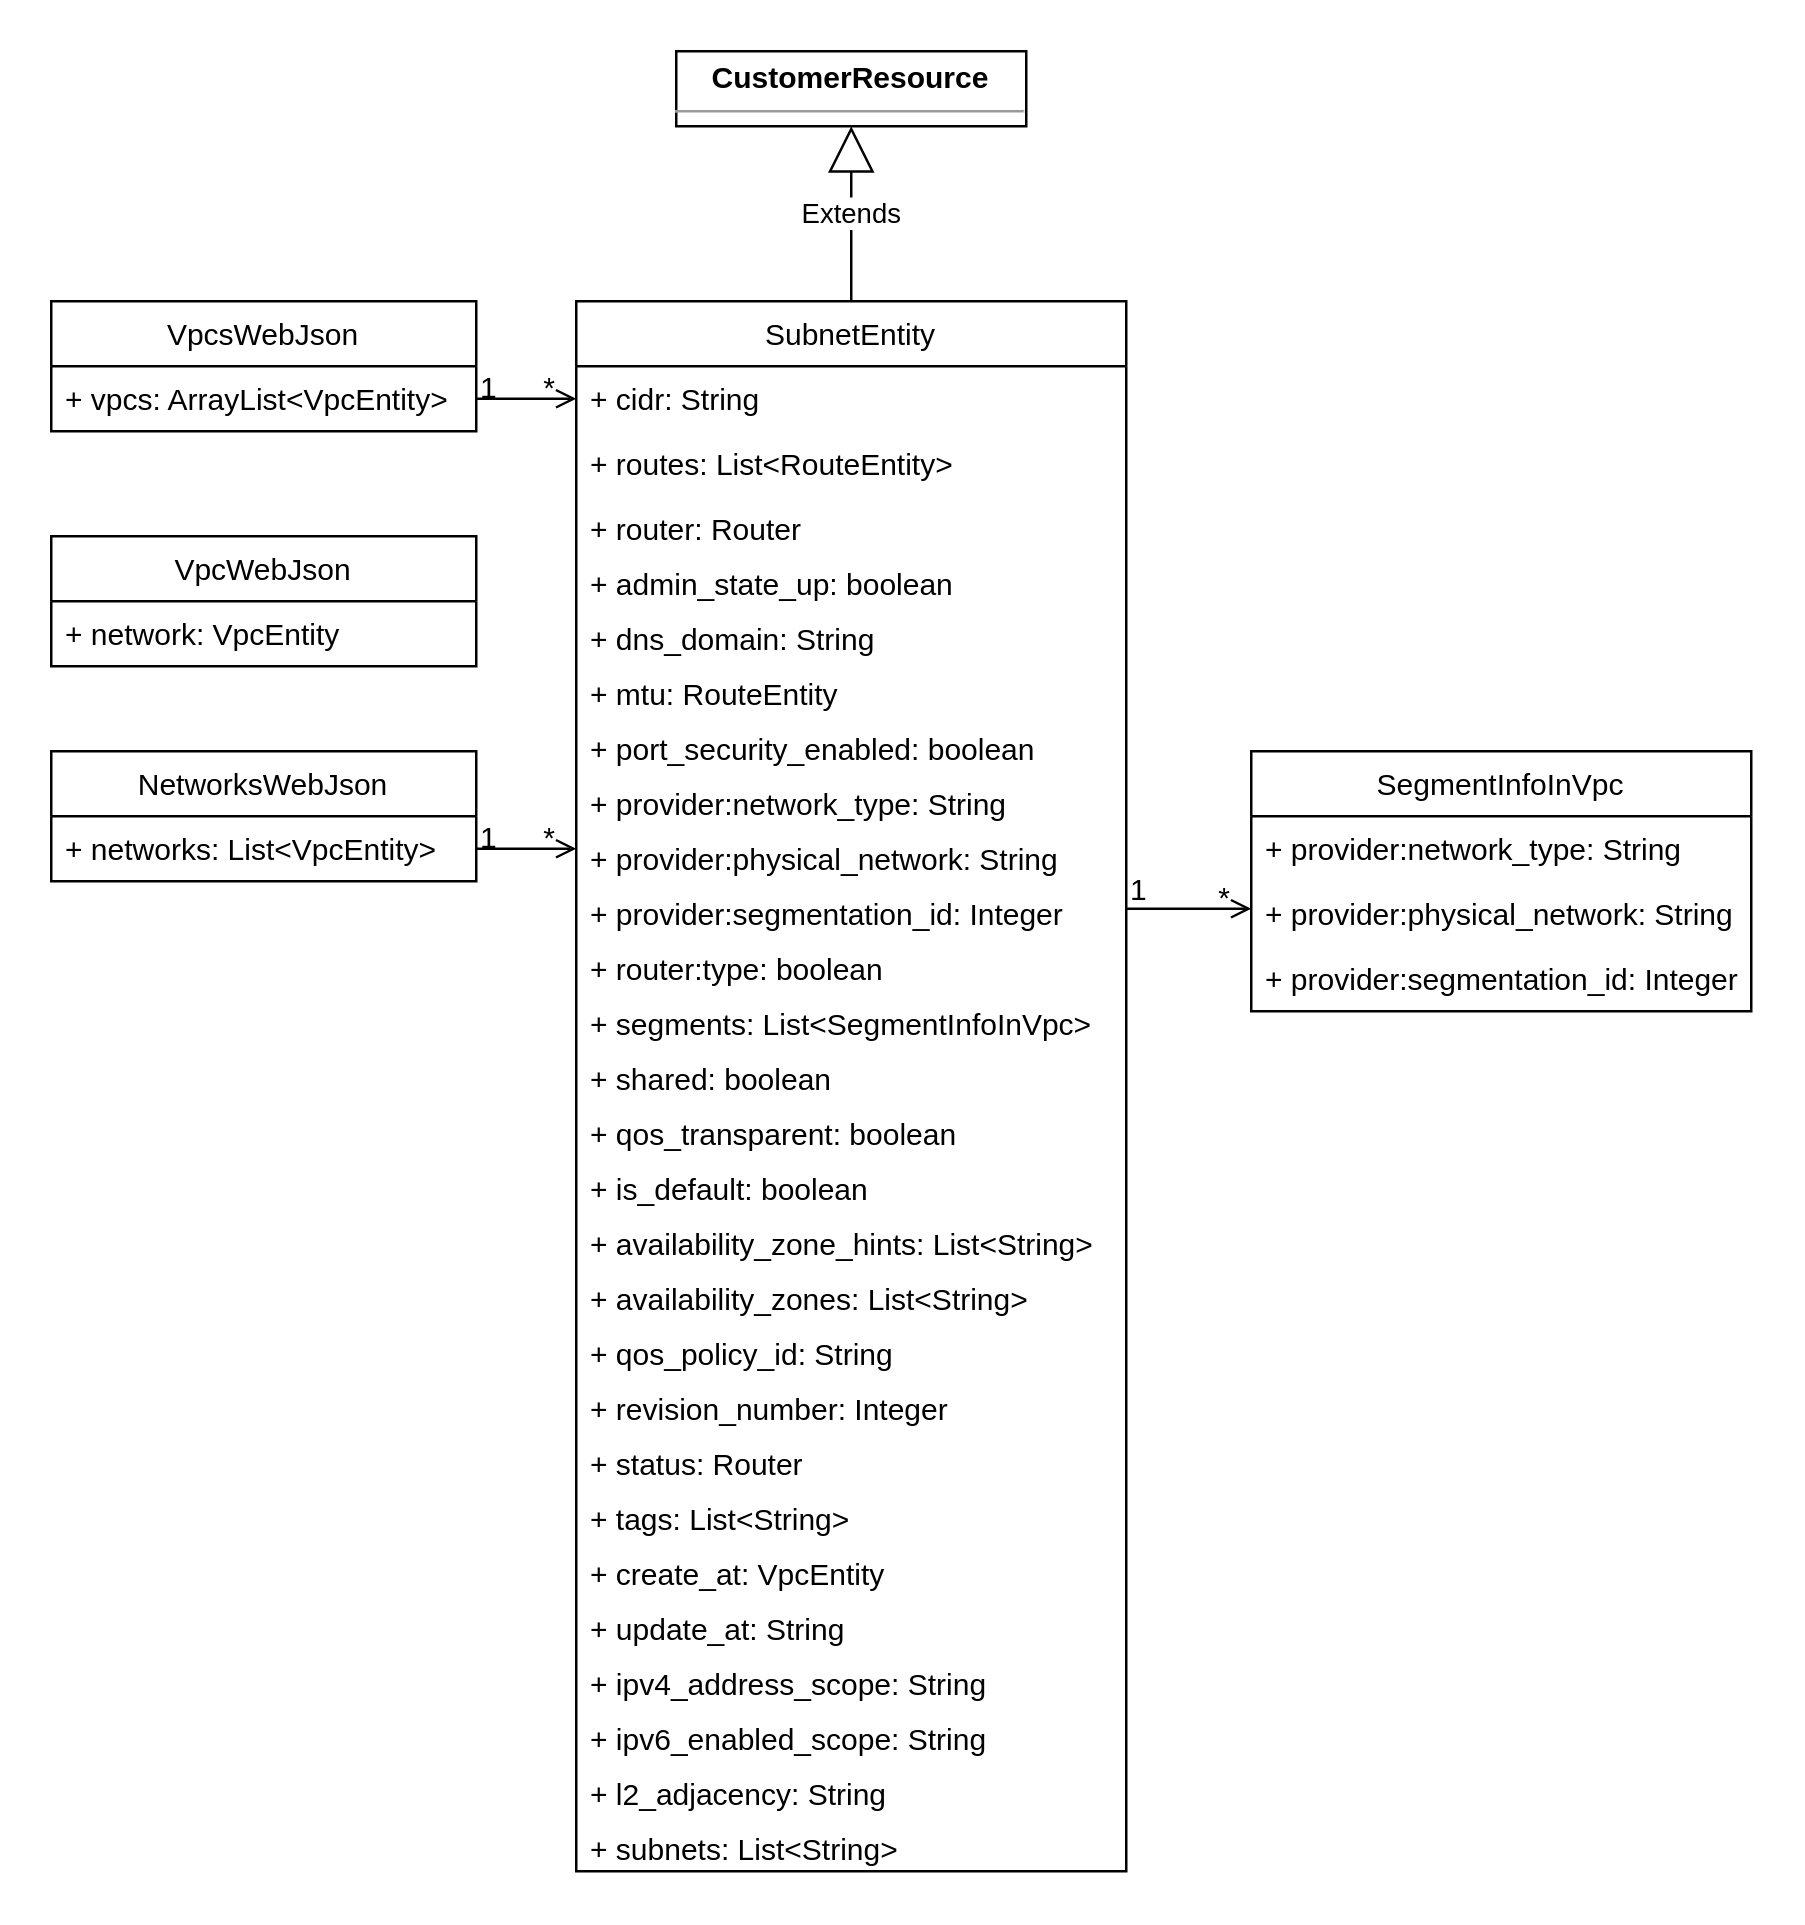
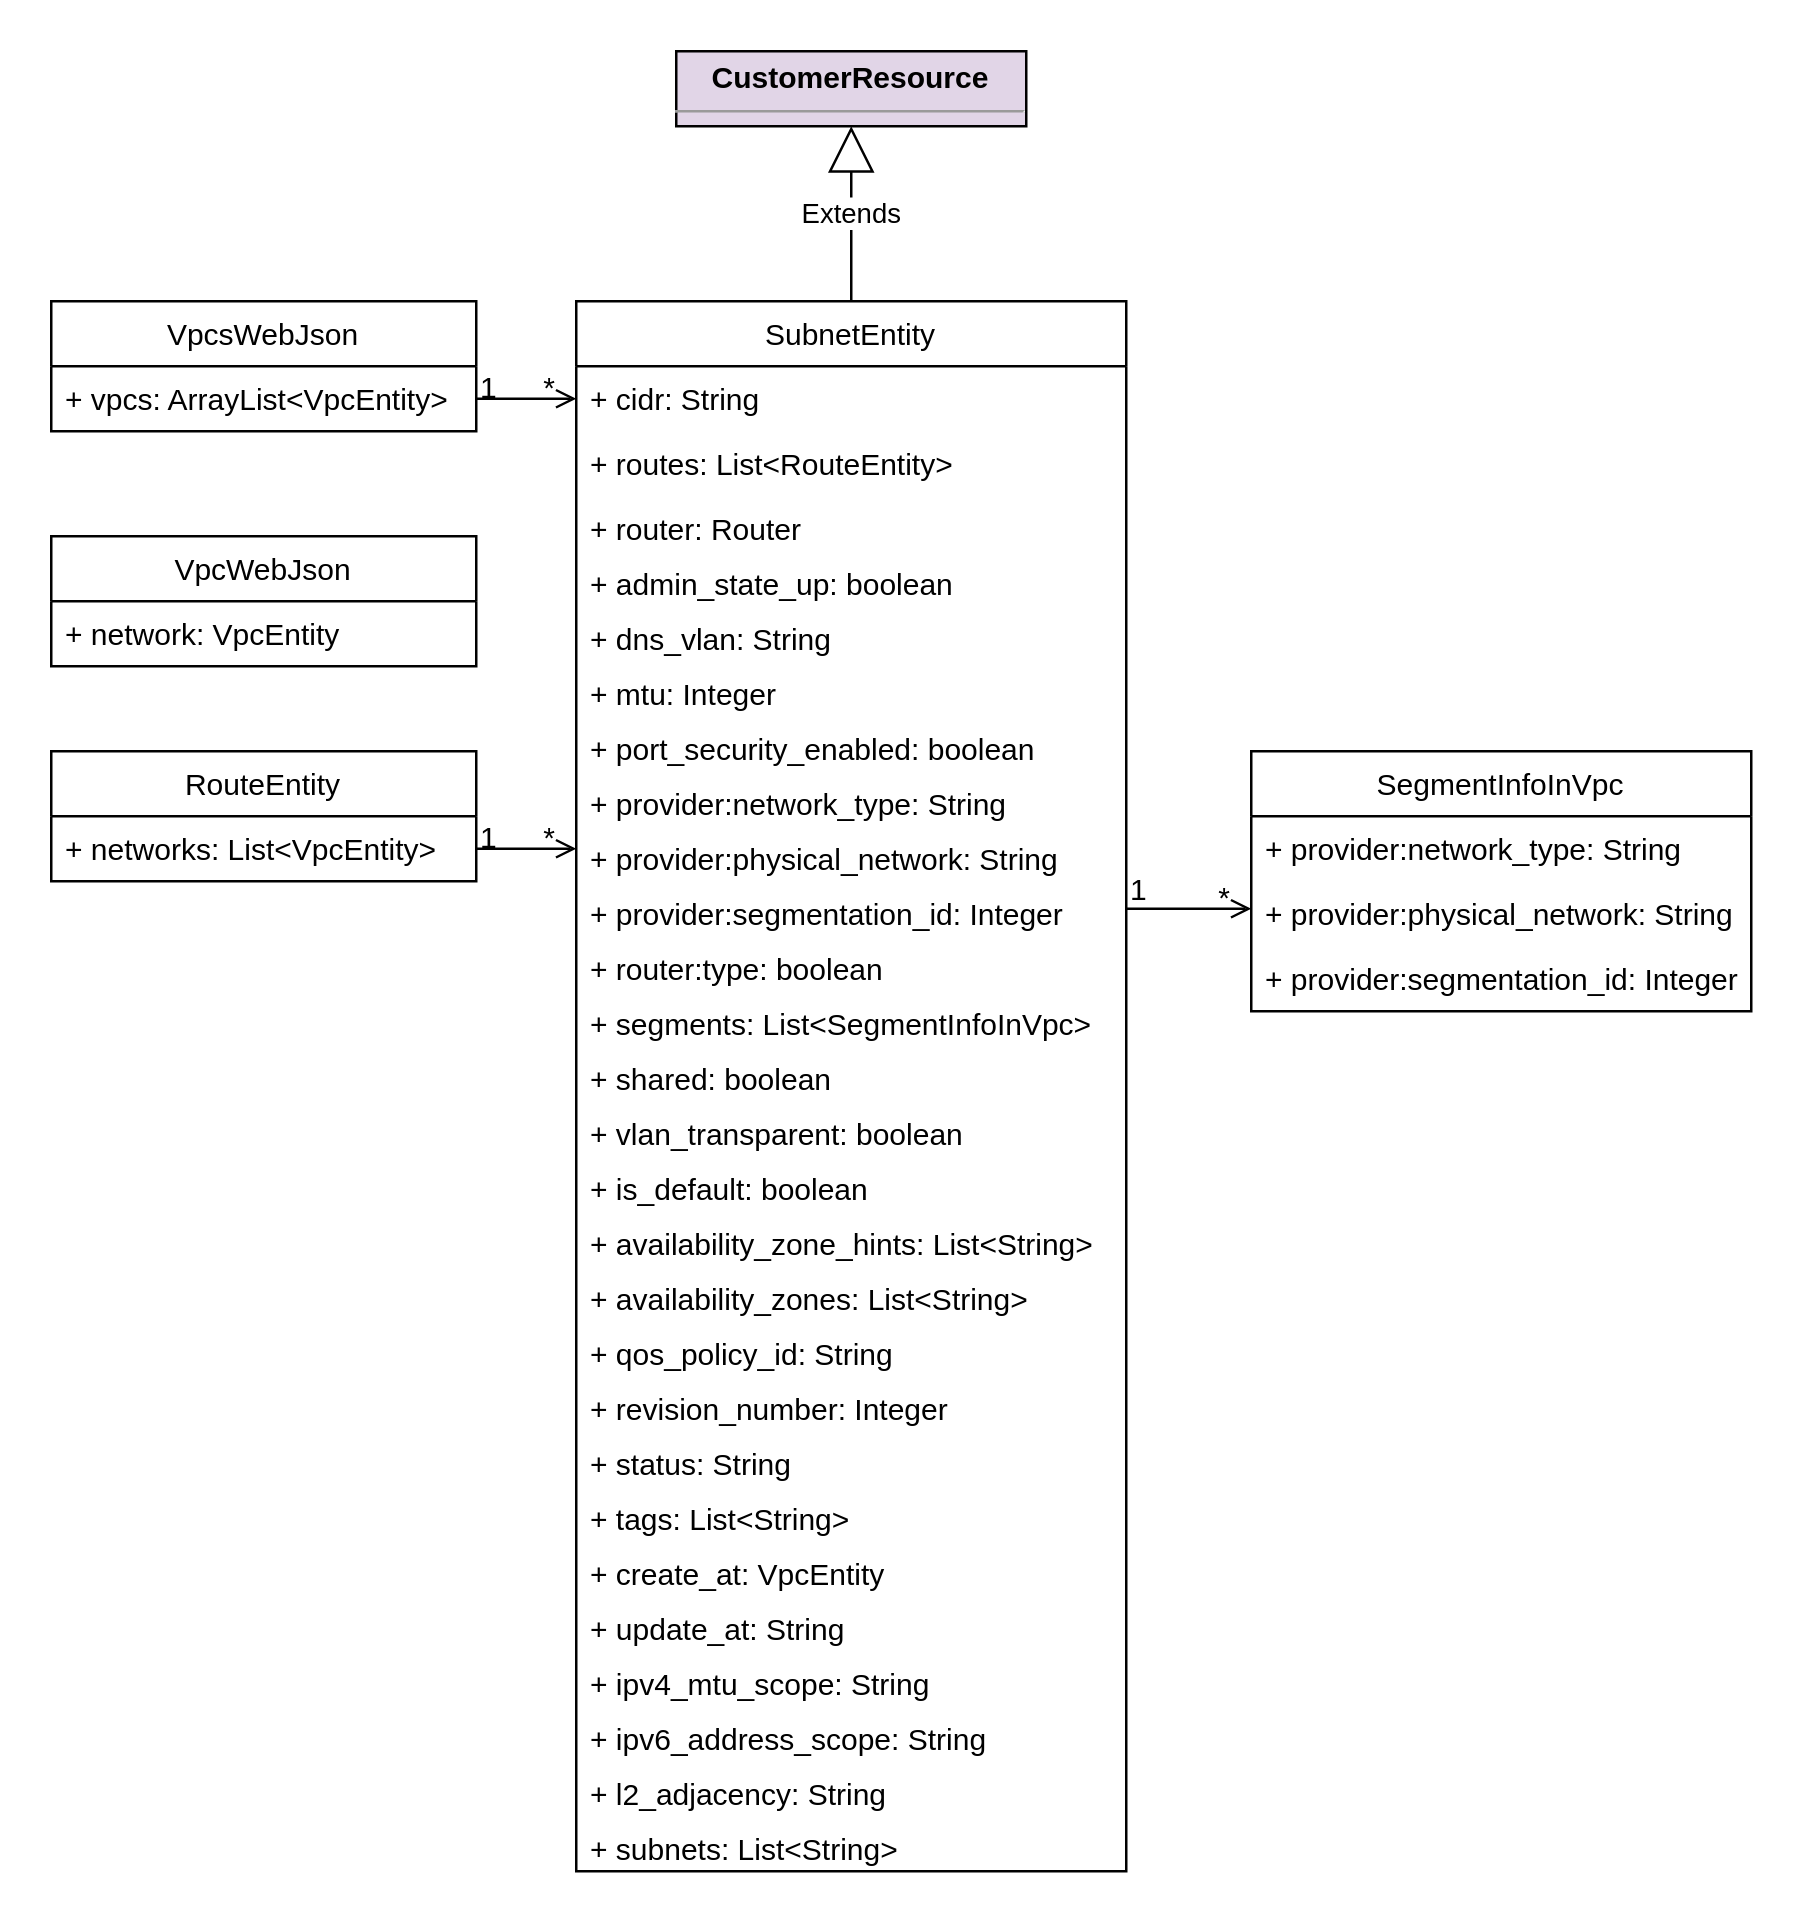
- <mxCell id="45" value="&lt;p style=&quot;margin: 0px ; margin-top: 4px ; text-align: center&quot;&gt;&lt;b&gt;CustomerResource&lt;/b&gt;&lt;/p&gt;&lt;hr size=&quot;1&quot;&gt;&lt;div style=&quot;height: 2px&quot;&gt;&lt;/div&gt;" style="verticalAlign=top;align=left;overflow=fill;fontSize=12;fontFamily=Helvetica;html=1;" vertex="1" parent="1"><mxGeometry x="270" y="20" width="140" height="30" as="geometry" /></mxCell>
+ <mxCell id="45" value="&lt;p style=&quot;margin: 0px ; margin-top: 4px ; text-align: center&quot;&gt;&lt;b&gt;CustomerResource&lt;/b&gt;&lt;/p&gt;&lt;hr size=&quot;1&quot;&gt;&lt;div style=&quot;height: 2px&quot;&gt;&lt;/div&gt;" style="verticalAlign=top;align=left;overflow=fill;fontSize=12;fontFamily=Helvetica;html=1;fillColor=#e1d5e7;" vertex="1" parent="1"><mxGeometry x="270" y="20" width="140" height="30" as="geometry" /></mxCell>
- <mxCell id="7" value="+ dns_domain: String&#10;" style="text;strokeColor=none;fillColor=none;align=left;verticalAlign=top;spacingLeft=4;spacingRight=4;overflow=hidden;rotatable=0;points=[[0,0.5],[1,0.5]];portConstraint=eastwest;" vertex="1" parent="2"><mxGeometry y="122" width="220" height="22" as="geometry" /></mxCell>
+ <mxCell id="7" value="+ dns_vlan: String&#10;" style="text;strokeColor=none;fillColor=none;align=left;verticalAlign=top;spacingLeft=4;spacingRight=4;overflow=hidden;rotatable=0;points=[[0,0.5],[1,0.5]];portConstraint=eastwest;" vertex="1" parent="2"><mxGeometry y="122" width="220" height="22" as="geometry" /></mxCell>
- <mxCell id="8" value="+ mtu: RouteEntity&#10;" style="text;strokeColor=none;fillColor=none;align=left;verticalAlign=top;spacingLeft=4;spacingRight=4;overflow=hidden;rotatable=0;points=[[0,0.5],[1,0.5]];portConstraint=eastwest;" vertex="1" parent="2"><mxGeometry y="144" width="220" height="22" as="geometry" /></mxCell>
+ <mxCell id="8" value="+ mtu: Integer&#10;" style="text;strokeColor=none;fillColor=none;align=left;verticalAlign=top;spacingLeft=4;spacingRight=4;overflow=hidden;rotatable=0;points=[[0,0.5],[1,0.5]];portConstraint=eastwest;" vertex="1" parent="2"><mxGeometry y="144" width="220" height="22" as="geometry" /></mxCell>
- <mxCell id="46" value="NetworksWebJson" style="swimlane;fontStyle=0;childLayout=stackLayout;horizontal=1;startSize=26;fillColor=none;horizontalStack=0;resizeParent=1;resizeParentMax=0;resizeLast=0;collapsible=1;marginBottom=0;" vertex="1" parent="1"><mxGeometry x="20" y="300" width="170" height="52" as="geometry" /></mxCell>
+ <mxCell id="46" value="RouteEntity" style="swimlane;fontStyle=0;childLayout=stackLayout;horizontal=1;startSize=26;fillColor=none;horizontalStack=0;resizeParent=1;resizeParentMax=0;resizeLast=0;collapsible=1;marginBottom=0;" vertex="1" parent="1"><mxGeometry x="20" y="300" width="170" height="52" as="geometry" /></mxCell>
- <mxCell id="16" value="+ qos_transparent: boolean&#10;" style="text;strokeColor=none;fillColor=none;align=left;verticalAlign=top;spacingLeft=4;spacingRight=4;overflow=hidden;rotatable=0;points=[[0,0.5],[1,0.5]];portConstraint=eastwest;" vertex="1" parent="2"><mxGeometry y="320" width="220" height="22" as="geometry" /></mxCell>
+ <mxCell id="16" value="+ vlan_transparent: boolean&#10;" style="text;strokeColor=none;fillColor=none;align=left;verticalAlign=top;spacingLeft=4;spacingRight=4;overflow=hidden;rotatable=0;points=[[0,0.5],[1,0.5]];portConstraint=eastwest;" vertex="1" parent="2"><mxGeometry y="320" width="220" height="22" as="geometry" /></mxCell>
- <mxCell id="22" value="+ status: Router&#10;" style="text;strokeColor=none;fillColor=none;align=left;verticalAlign=top;spacingLeft=4;spacingRight=4;overflow=hidden;rotatable=0;points=[[0,0.5],[1,0.5]];portConstraint=eastwest;" vertex="1" parent="2"><mxGeometry y="452" width="220" height="22" as="geometry" /></mxCell>
+ <mxCell id="22" value="+ status: String&#10;" style="text;strokeColor=none;fillColor=none;align=left;verticalAlign=top;spacingLeft=4;spacingRight=4;overflow=hidden;rotatable=0;points=[[0,0.5],[1,0.5]];portConstraint=eastwest;" vertex="1" parent="2"><mxGeometry y="452" width="220" height="22" as="geometry" /></mxCell>
- <mxCell id="26" value="+ ipv4_address_scope: String&#10;" style="text;strokeColor=none;fillColor=none;align=left;verticalAlign=top;spacingLeft=4;spacingRight=4;overflow=hidden;rotatable=0;points=[[0,0.5],[1,0.5]];portConstraint=eastwest;" vertex="1" parent="2"><mxGeometry y="540" width="220" height="22" as="geometry" /></mxCell>
+ <mxCell id="26" value="+ ipv4_mtu_scope: String&#10;" style="text;strokeColor=none;fillColor=none;align=left;verticalAlign=top;spacingLeft=4;spacingRight=4;overflow=hidden;rotatable=0;points=[[0,0.5],[1,0.5]];portConstraint=eastwest;" vertex="1" parent="2"><mxGeometry y="540" width="220" height="22" as="geometry" /></mxCell>
- <mxCell id="27" value="+ ipv6_enabled_scope: String&#10;" style="text;strokeColor=none;fillColor=none;align=left;verticalAlign=top;spacingLeft=4;spacingRight=4;overflow=hidden;rotatable=0;points=[[0,0.5],[1,0.5]];portConstraint=eastwest;" vertex="1" parent="2"><mxGeometry y="562" width="220" height="22" as="geometry" /></mxCell>
+ <mxCell id="27" value="+ ipv6_address_scope: String&#10;" style="text;strokeColor=none;fillColor=none;align=left;verticalAlign=top;spacingLeft=4;spacingRight=4;overflow=hidden;rotatable=0;points=[[0,0.5],[1,0.5]];portConstraint=eastwest;" vertex="1" parent="2"><mxGeometry y="562" width="220" height="22" as="geometry" /></mxCell>
